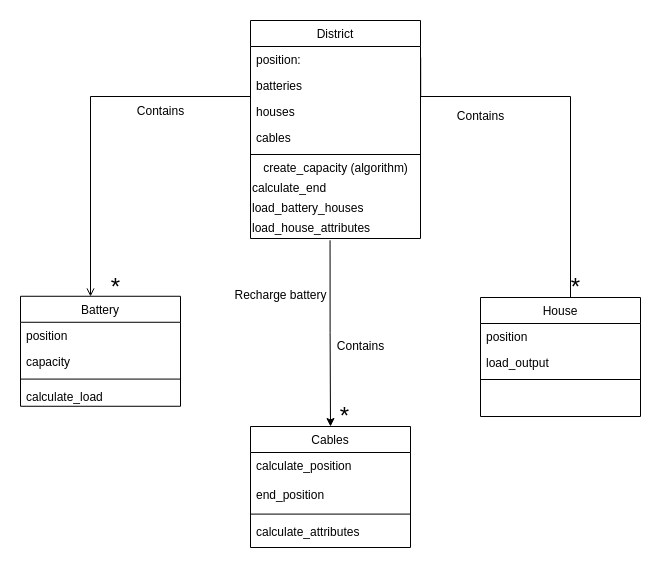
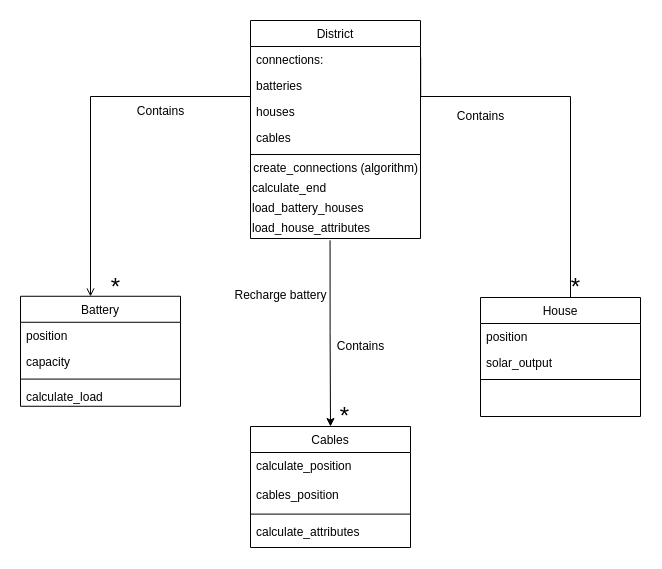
- <mxCell id="22" value="position: " style="text;align=left;verticalAlign=top;spacingLeft=4;spacingRight=4;overflow=hidden;rotatable=0;points=[[0,0.5],[1,0.5]];portConstraint=eastwest;" parent="21" vertex="1"><mxGeometry y="26" width="170" height="26" as="geometry" /></mxCell>
+ <mxCell id="22" value="connections: " style="text;align=left;verticalAlign=top;spacingLeft=4;spacingRight=4;overflow=hidden;rotatable=0;points=[[0,0.5],[1,0.5]];portConstraint=eastwest;" parent="21" vertex="1"><mxGeometry y="26" width="170" height="26" as="geometry" /></mxCell>
- <mxCell id="27" value="&lt;span style=&quot;text-align: left&quot;&gt;create_capacity (algorithm)&lt;/span&gt;" style="text;html=1;align=center;verticalAlign=middle;resizable=0;points=[];autosize=1;" vertex="1" parent="21"><mxGeometry y="138" width="170" height="20" as="geometry" /></mxCell>
+ <mxCell id="27" value="&lt;span style=&quot;text-align: left&quot;&gt;create_connections (algorithm)&lt;/span&gt;" style="text;html=1;align=center;verticalAlign=middle;resizable=0;points=[];autosize=1;" vertex="1" parent="21"><mxGeometry y="138" width="170" height="20" as="geometry" /></mxCell>
- <mxCell id="38" value="load_output" style="text;align=left;verticalAlign=top;spacingLeft=4;spacingRight=4;overflow=hidden;rotatable=0;points=[[0,0.5],[1,0.5]];portConstraint=eastwest;rounded=0;shadow=0;html=0;" parent="36" vertex="1"><mxGeometry y="52" width="160" height="26" as="geometry" /></mxCell>
+ <mxCell id="38" value="solar_output" style="text;align=left;verticalAlign=top;spacingLeft=4;spacingRight=4;overflow=hidden;rotatable=0;points=[[0,0.5],[1,0.5]];portConstraint=eastwest;rounded=0;shadow=0;html=0;" parent="36" vertex="1"><mxGeometry y="52" width="160" height="26" as="geometry" /></mxCell>
- <mxCell id="33" value="end_position" style="text;align=left;verticalAlign=top;spacingLeft=4;spacingRight=4;overflow=hidden;rotatable=0;points=[[0,0.5],[1,0.5]];portConstraint=eastwest;rounded=0;shadow=0;html=0;" parent="31" vertex="1"><mxGeometry y="54.6" width="160" height="28.6" as="geometry" /></mxCell>
+ <mxCell id="33" value="cables_position" style="text;align=left;verticalAlign=top;spacingLeft=4;spacingRight=4;overflow=hidden;rotatable=0;points=[[0,0.5],[1,0.5]];portConstraint=eastwest;rounded=0;shadow=0;html=0;" parent="31" vertex="1"><mxGeometry y="54.6" width="160" height="28.6" as="geometry" /></mxCell>
